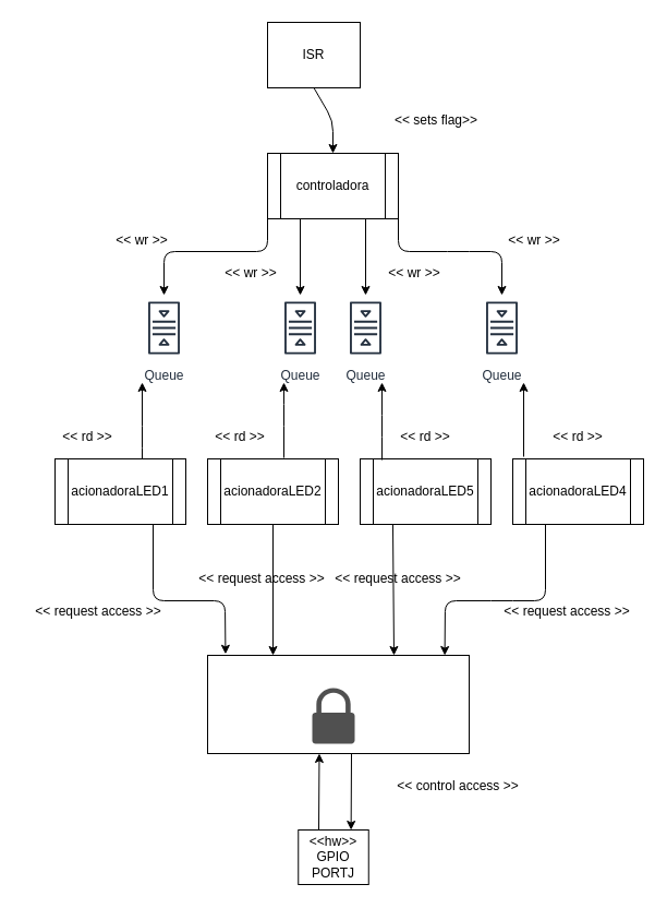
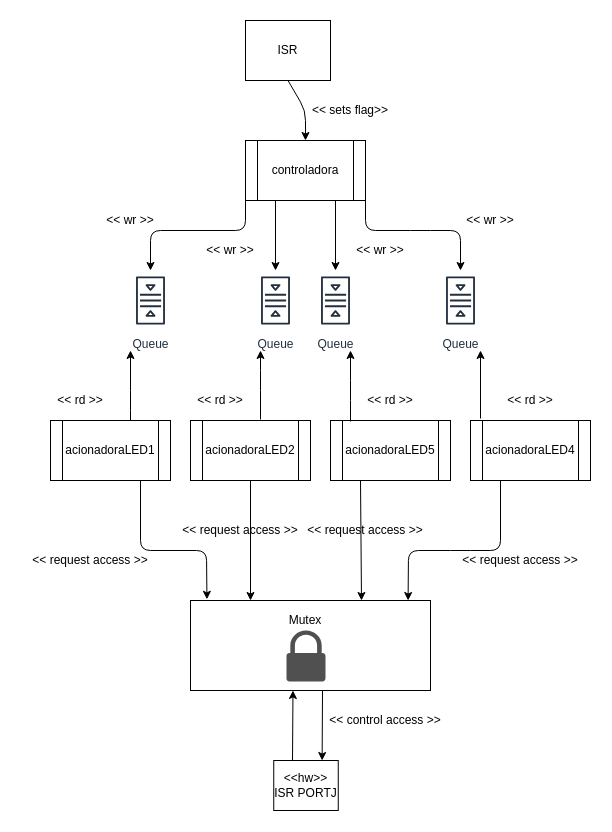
- <mxCell id="5" value="&amp;lt;&amp;lt; sets flag&amp;gt;&amp;gt;" style="text;html=1;strokeColor=none;fillColor=none;align=center;verticalAlign=middle;whiteSpace=wrap;rounded=0;" parent="1" vertex="1"><mxGeometry x="360" y="100" width="80" height="20" as="geometry" /></mxCell>
+ <mxCell id="5" value="&amp;lt;&amp;lt; sets flag&amp;gt;&amp;gt;" style="text;html=1;strokeColor=none;fillColor=none;align=center;verticalAlign=middle;whiteSpace=wrap;rounded=0;" parent="1" vertex="1"><mxGeometry x="310" y="100" width="80" height="20" as="geometry" /></mxCell>
+ <mxCell id="41" value="Mutex" style="text;html=1;strokeColor=none;fillColor=none;align=center;verticalAlign=middle;whiteSpace=wrap;rounded=0;" parent="1" vertex="1"><mxGeometry x="265" y="610" width="80" height="20" as="geometry" /></mxCell>
- <mxCell id="44" value="&amp;lt;&amp;lt; control access &amp;gt;&amp;gt;" style="text;html=1;strokeColor=none;fillColor=none;align=center;verticalAlign=middle;whiteSpace=wrap;rounded=0;" parent="1" vertex="1"><mxGeometry x="360" y="710" width="120" height="20" as="geometry" /></mxCell>
+ <mxCell id="44" value="&amp;lt;&amp;lt; control access &amp;gt;&amp;gt;" style="text;html=1;strokeColor=none;fillColor=none;align=center;verticalAlign=middle;whiteSpace=wrap;rounded=0;" parent="1" vertex="1"><mxGeometry x="325" y="710" width="120" height="20" as="geometry" /></mxCell>
- <mxCell id="38" value="&amp;lt;&amp;lt;hw&amp;gt;&amp;gt;&lt;br&gt;GPIO PORTJ" style="rounded=0;whiteSpace=wrap;html=1;" parent="1" vertex="1"><mxGeometry x="273.25" y="760" width="64.5" height="50" as="geometry" /></mxCell>
+ <mxCell id="38" value="&amp;lt;&amp;lt;hw&amp;gt;&amp;gt;&lt;br&gt;ISR PORTJ" style="rounded=0;whiteSpace=wrap;html=1;" parent="1" vertex="1"><mxGeometry x="273.25" y="760" width="64.5" height="50" as="geometry" /></mxCell>
